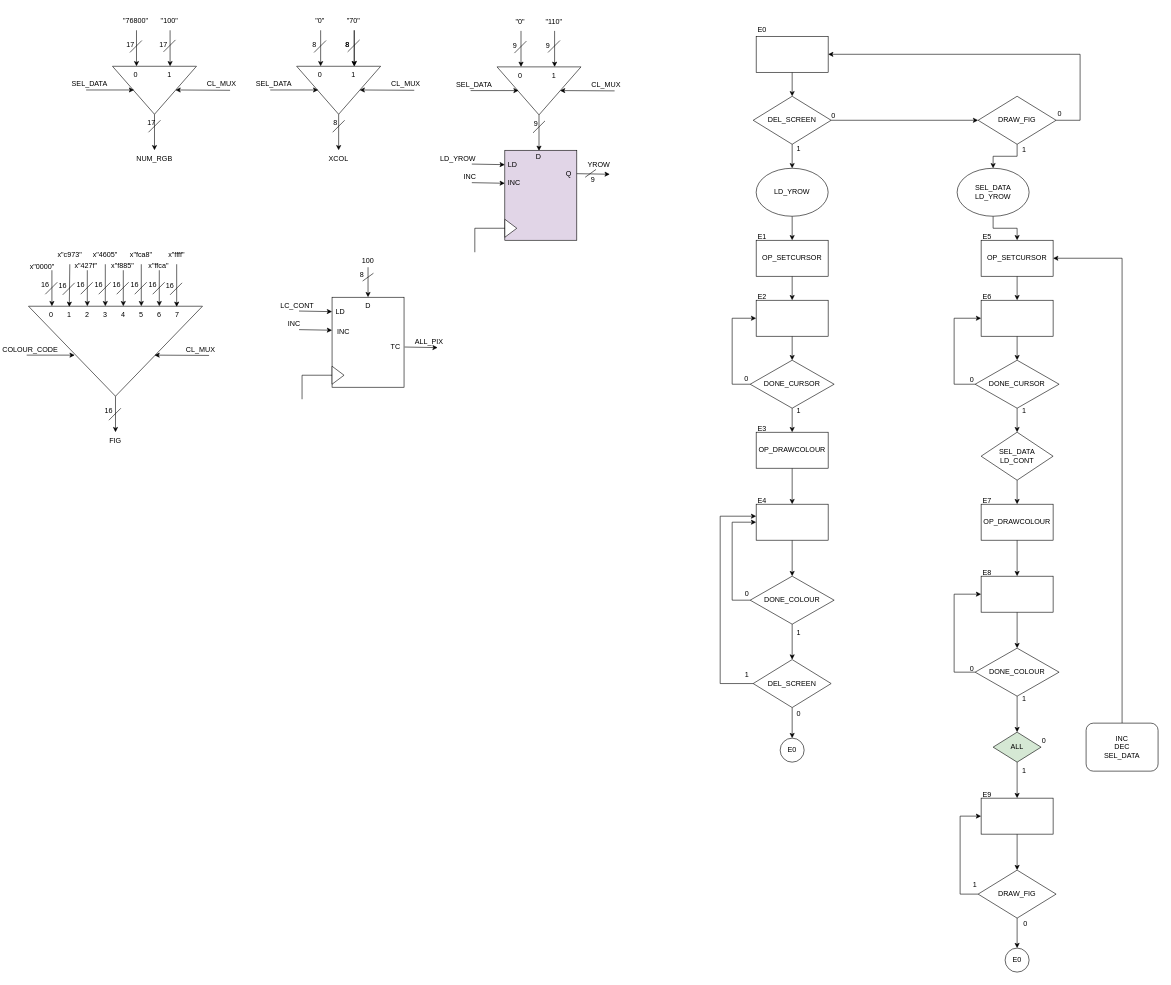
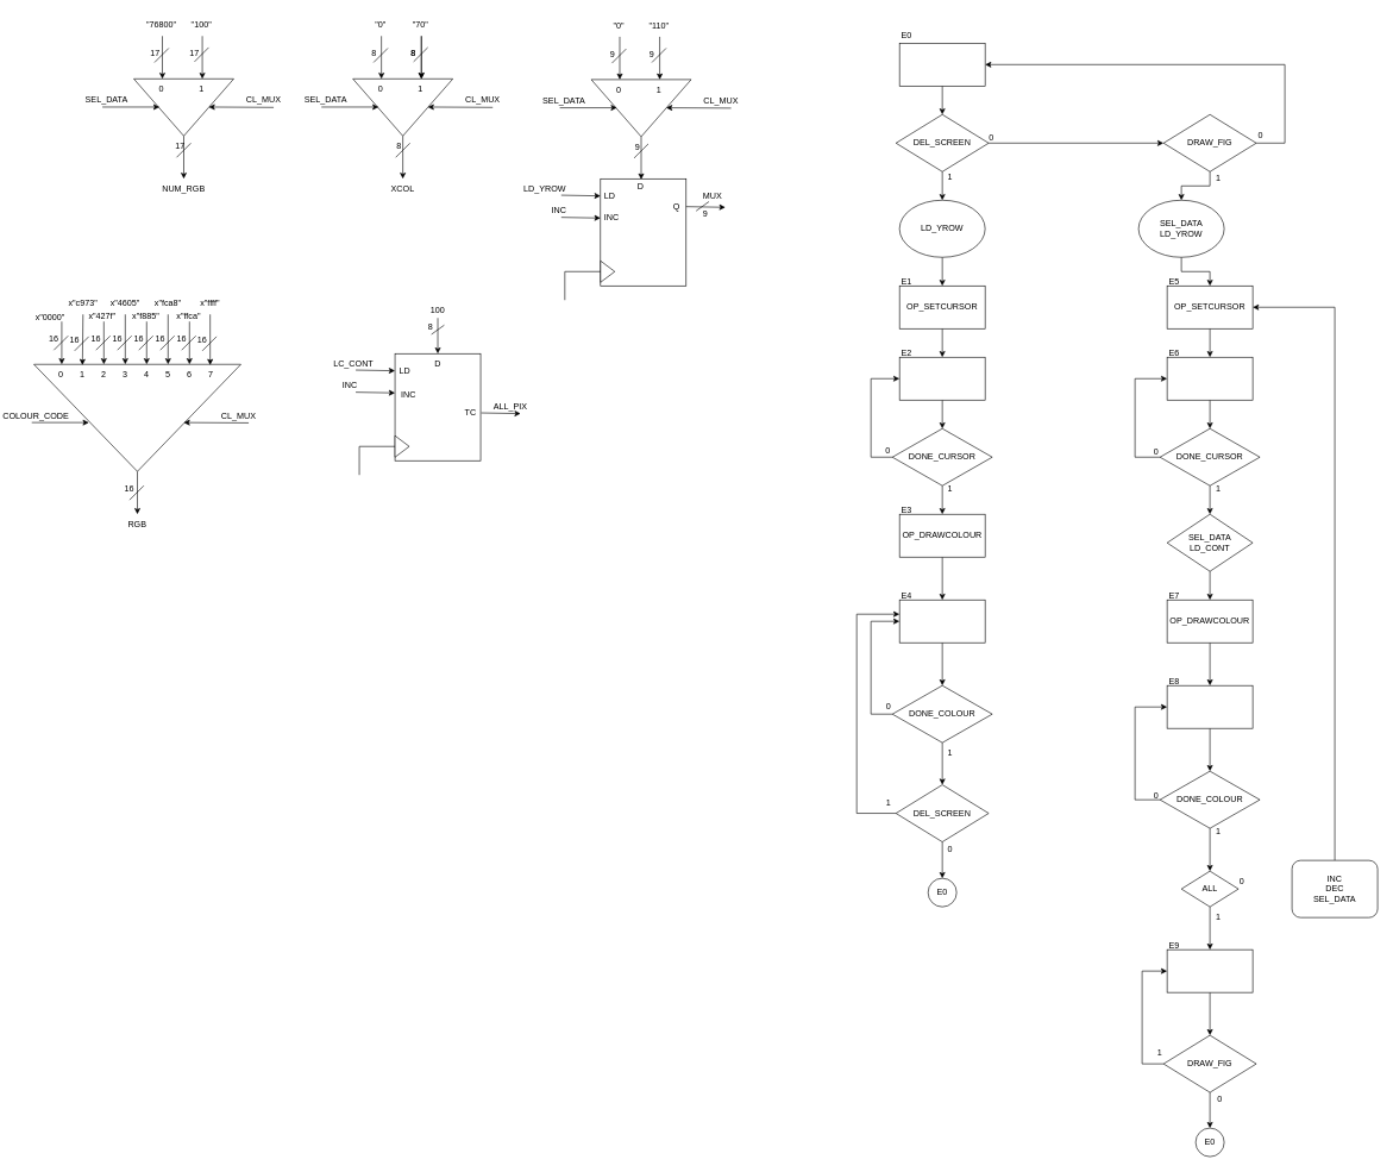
- <mxCell id="85" value="YROW" style="text;html=1;strokeColor=none;fillColor=none;align=center;verticalAlign=middle;whiteSpace=wrap;rounded=0;" vertex="1" parent="1"><mxGeometry x="968" y="260" width="60" height="30" as="geometry" /></mxCell>
+ <mxCell id="85" value="MUX" style="text;html=1;strokeColor=none;fillColor=none;align=center;verticalAlign=middle;whiteSpace=wrap;rounded=0;" vertex="1" parent="1"><mxGeometry x="968" y="260" width="60" height="30" as="geometry" /></mxCell>
- <mxCell id="76" value="&amp;nbsp; &amp;nbsp; &amp;nbsp; &amp;nbsp; &amp;nbsp; &amp;nbsp; &amp;nbsp; &amp;nbsp;D&lt;br&gt;&amp;nbsp;LD&lt;br&gt;&amp;nbsp; &amp;nbsp; &amp;nbsp; &amp;nbsp; &amp;nbsp; &amp;nbsp; &amp;nbsp; &amp;nbsp; &amp;nbsp; &amp;nbsp; &amp;nbsp; &amp;nbsp; &amp;nbsp; &amp;nbsp; &amp;nbsp; Q&lt;br&gt;&amp;nbsp;INC&lt;br&gt;&lt;br&gt;&amp;nbsp; &amp;nbsp; &amp;nbsp; &amp;nbsp; &amp;nbsp; &amp;nbsp; &amp;nbsp; &amp;nbsp; &amp;nbsp; &amp;nbsp; &amp;nbsp; &amp;nbsp; &amp;nbsp; &amp;nbsp; &amp;nbsp;&lt;br&gt;&lt;br&gt;&lt;br&gt;&lt;br&gt;&lt;br&gt;" style="rounded=0;whiteSpace=wrap;html=1;fontSize=12;align=left;fillColor=#e1d5e7;" vertex="1" parent="1"><mxGeometry x="841" y="250" width="120" height="150" as="geometry" /></mxCell>
+ <mxCell id="76" value="&amp;nbsp; &amp;nbsp; &amp;nbsp; &amp;nbsp; &amp;nbsp; &amp;nbsp; &amp;nbsp; &amp;nbsp;D&lt;br&gt;&amp;nbsp;LD&lt;br&gt;&amp;nbsp; &amp;nbsp; &amp;nbsp; &amp;nbsp; &amp;nbsp; &amp;nbsp; &amp;nbsp; &amp;nbsp; &amp;nbsp; &amp;nbsp; &amp;nbsp; &amp;nbsp; &amp;nbsp; &amp;nbsp; &amp;nbsp; Q&lt;br&gt;&amp;nbsp;INC&lt;br&gt;&lt;br&gt;&amp;nbsp; &amp;nbsp; &amp;nbsp; &amp;nbsp; &amp;nbsp; &amp;nbsp; &amp;nbsp; &amp;nbsp; &amp;nbsp; &amp;nbsp; &amp;nbsp; &amp;nbsp; &amp;nbsp; &amp;nbsp; &amp;nbsp;&lt;br&gt;&lt;br&gt;&lt;br&gt;&lt;br&gt;&lt;br&gt;" style="rounded=0;whiteSpace=wrap;html=1;fontSize=12;align=left;" vertex="1" parent="1"><mxGeometry x="841" y="250" width="120" height="150" as="geometry" /></mxCell>
- <mxCell id="123" value="FIG" style="text;html=1;strokeColor=none;fillColor=none;align=center;verticalAlign=middle;whiteSpace=wrap;rounded=0;" vertex="1" parent="1"><mxGeometry x="162" y="720" width="60" height="30" as="geometry" /></mxCell>
+ <mxCell id="123" value="RGB" style="text;html=1;strokeColor=none;fillColor=none;align=center;verticalAlign=middle;whiteSpace=wrap;rounded=0;" vertex="1" parent="1"><mxGeometry x="162" y="720" width="60" height="30" as="geometry" /></mxCell>
- <mxCell id="178" value="ALL" style="rhombus;whiteSpace=wrap;html=1;fillColor=#d5e8d4;" vertex="1" parent="1"><mxGeometry x="1655" y="1220" width="80" height="50" as="geometry" /></mxCell>
+ <mxCell id="178" value="ALL" style="rhombus;whiteSpace=wrap;html=1;" vertex="1" parent="1"><mxGeometry x="1655" y="1220" width="80" height="50" as="geometry" /></mxCell>
